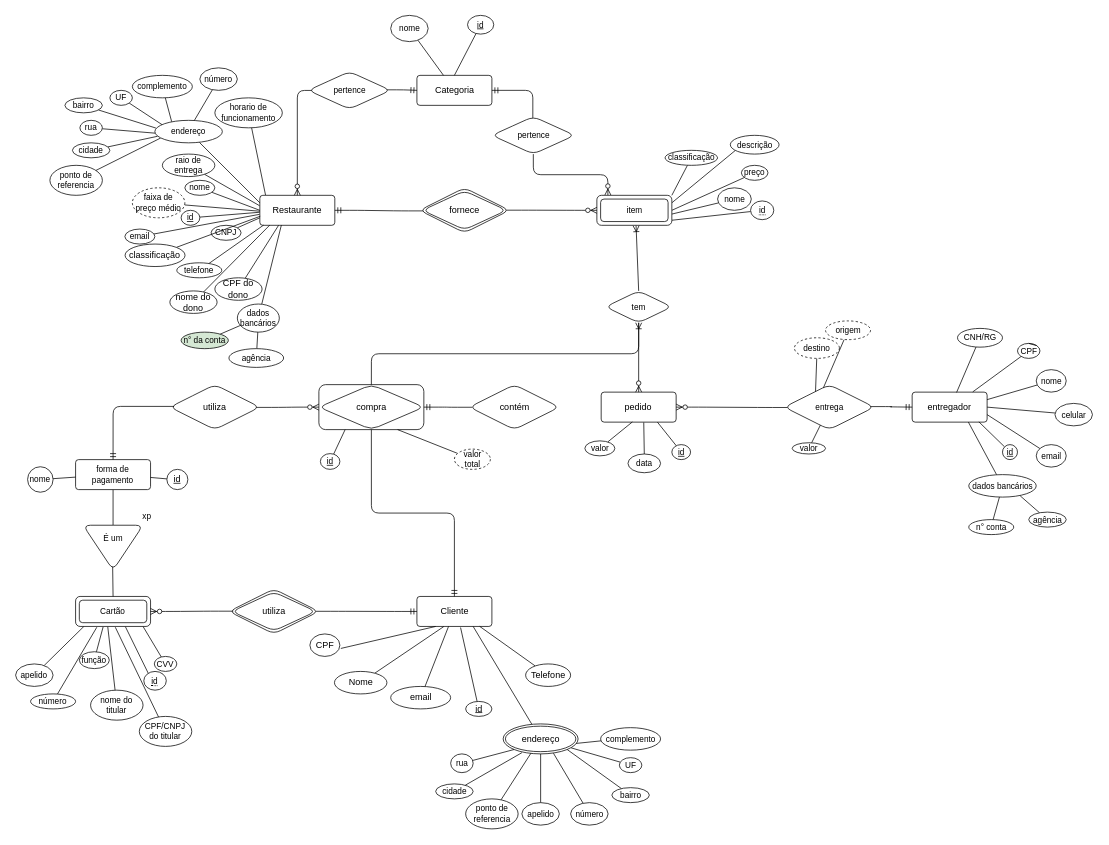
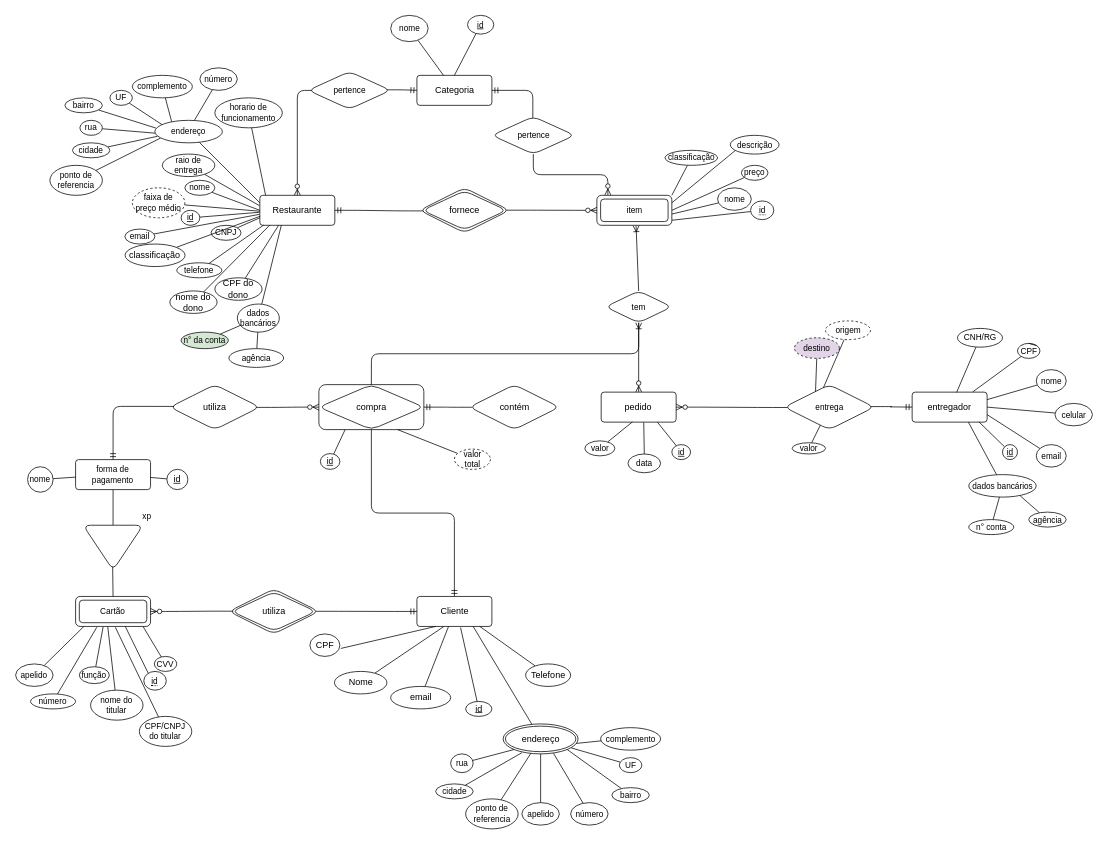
- <mxCell id="150" value="destino" style="ellipse;whiteSpace=wrap;html=1;align=center;dashed=1;rounded=1;fontFamily=Helvetica;fontSize=11;fontColor=default;" parent="1" vertex="1"><mxGeometry x="1059" y="450" width="60" height="27.5" as="geometry" /></mxCell>
+ <mxCell id="150" value="destino" style="ellipse;whiteSpace=wrap;html=1;align=center;dashed=1;rounded=1;fontFamily=Helvetica;fontSize=11;fontColor=default;fillColor=#e1d5e7;" parent="1" vertex="1"><mxGeometry x="1059" y="450" width="60" height="27.5" as="geometry" /></mxCell>
- <mxCell id="147" value="É um" style="text;html=1;align=center;verticalAlign=middle;resizable=0;points=[];autosize=1;strokeColor=none;fillColor=none;fontSize=11;fontFamily=Helvetica;fontColor=default;rounded=1;" parent="1" vertex="1"><mxGeometry x="125.25" y="702.5" width="50" height="30" as="geometry" /></mxCell>
- <mxCell id="142" value="função" style="ellipse;whiteSpace=wrap;html=1;align=center;rounded=1;fontFamily=Helvetica;fontSize=11;fontColor=default;" parent="1" vertex="1"><mxGeometry x="105.25" y="868.75" width="40" height="22.5" as="geometry" /></mxCell>
+ <mxCell id="142" value="função" style="ellipse;whiteSpace=wrap;html=1;align=center;rounded=1;fontFamily=Helvetica;fontSize=11;fontColor=default;" parent="1" vertex="1"><mxGeometry x="105.25" y="888.75" width="40" height="22.5" as="geometry" /></mxCell>
